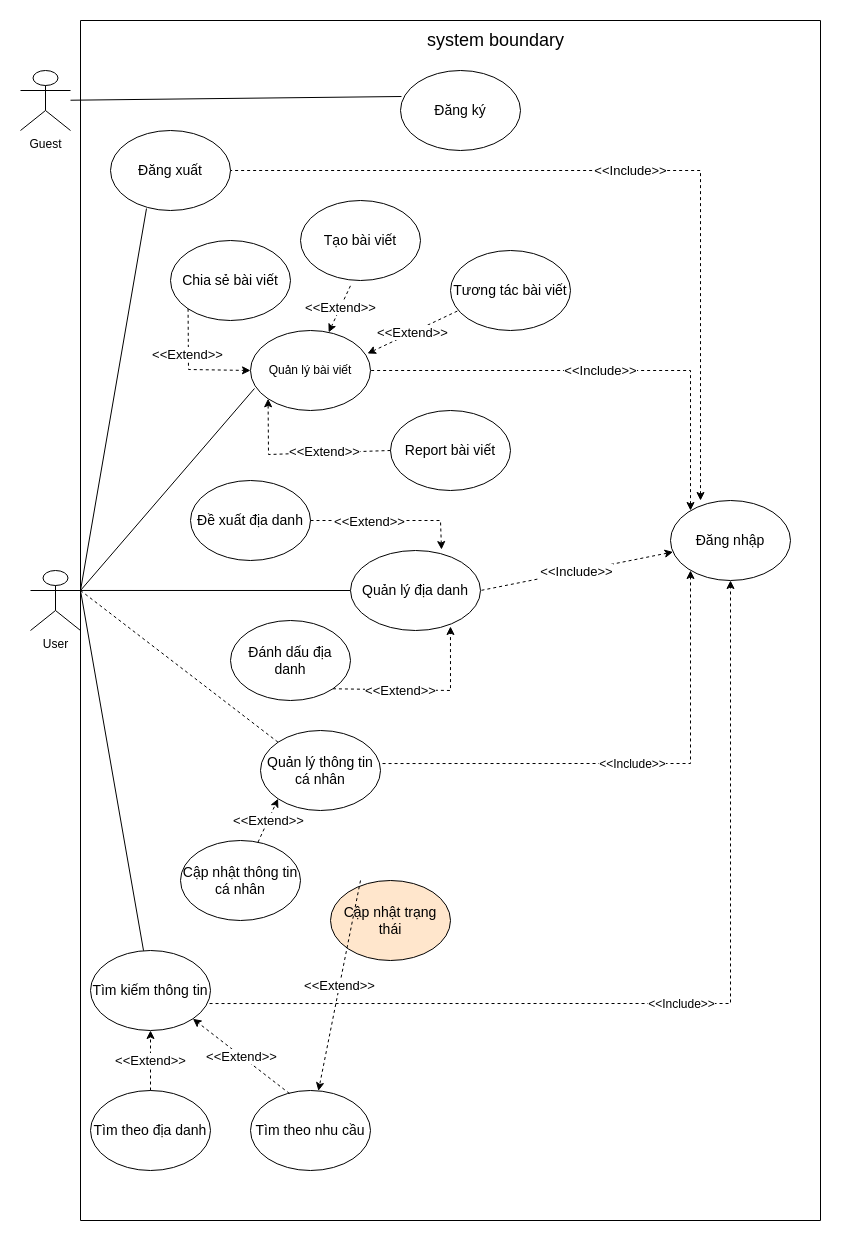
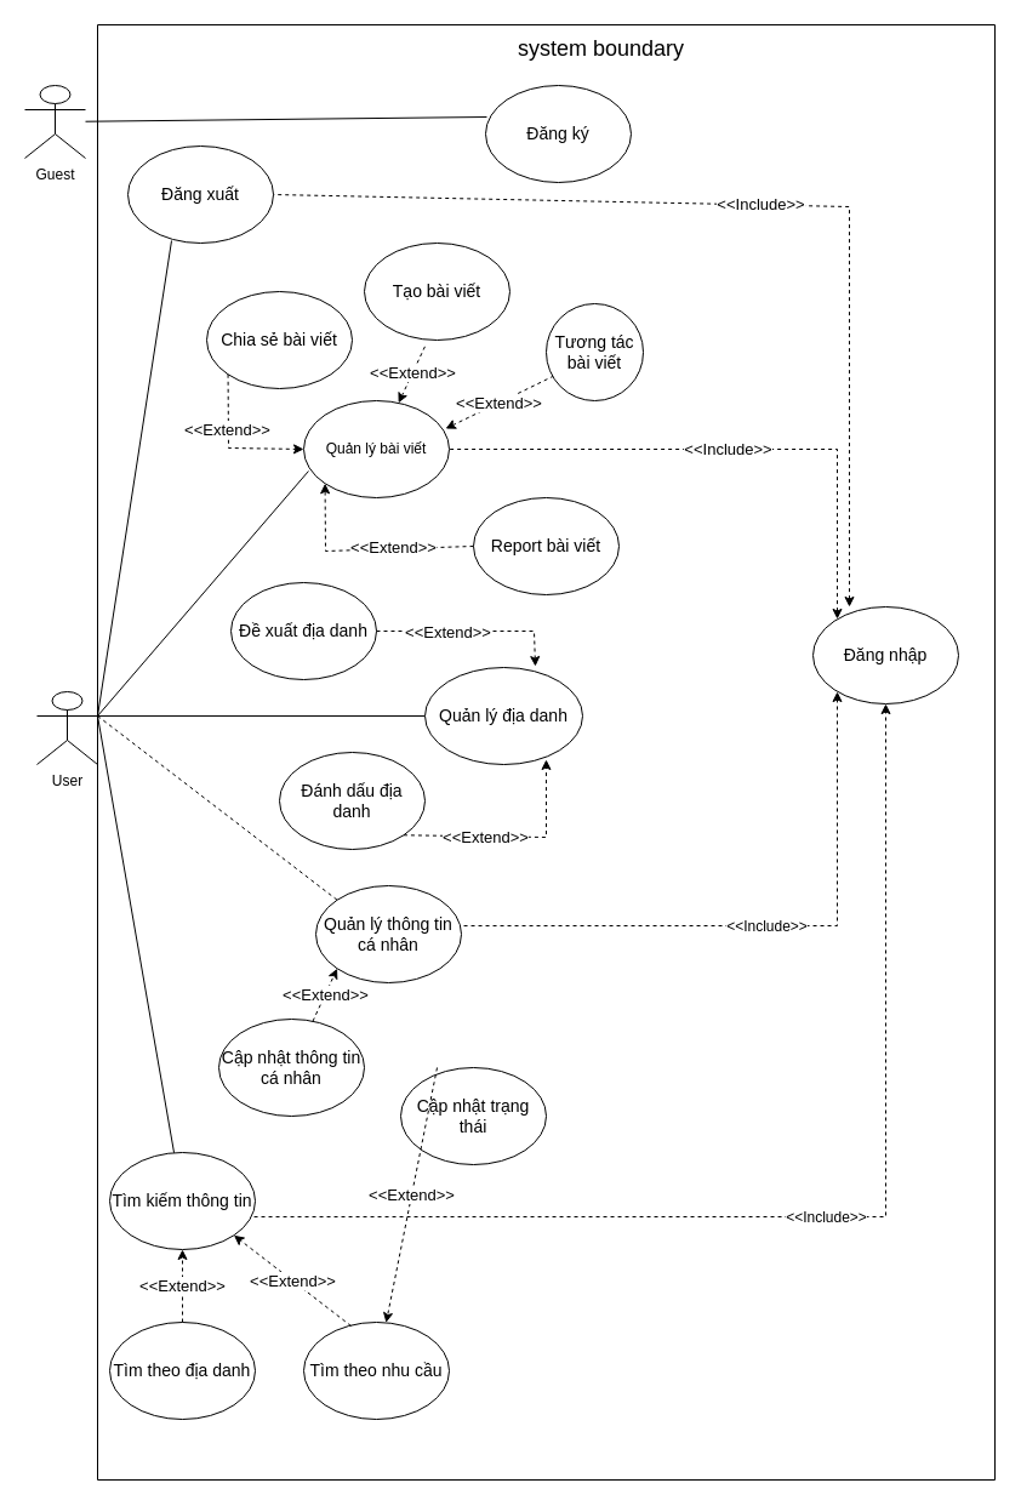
- <mxCell id="25" value="&lt;span style=&quot;font-size: 14px&quot;&gt;Đăng xuất&lt;/span&gt;" style="ellipse;whiteSpace=wrap;html=1;" vertex="1" parent="10"><mxGeometry x="30" y="110" width="120" height="80" as="geometry" /></mxCell>
+ <mxCell id="25" value="&lt;span style=&quot;font-size: 14px&quot;&gt;Đăng xuất&lt;/span&gt;" style="ellipse;whiteSpace=wrap;html=1;" vertex="1" parent="10"><mxGeometry x="25" y="100" width="120" height="80" as="geometry" /></mxCell>
- <mxCell id="27" value="&lt;span style=&quot;font-size: 14px&quot;&gt;Tương tác bài viết&lt;/span&gt;" style="ellipse;whiteSpace=wrap;html=1;" vertex="1" parent="10"><mxGeometry x="370" y="230" width="120" height="80" as="geometry" /></mxCell>
+ <mxCell id="27" value="&lt;span style=&quot;font-size: 14px&quot;&gt;Tương tác bài viết&lt;/span&gt;" style="ellipse;whiteSpace=wrap;html=1;" vertex="1" parent="10"><mxGeometry x="370" y="230" width="80" height="80" as="geometry" /></mxCell>
- <mxCell id="41" value="&amp;lt;&amp;lt;Include&amp;gt;&amp;gt;" style="endArrow=none;dashed=1;html=1;rounded=0;fontSize=13;entryX=1;entryY=0.5;entryDx=0;entryDy=0;startArrow=classic;startFill=1;" edge="1" parent="1" source="3" target="29"><mxGeometry width="50" height="50" relative="1" as="geometry"><mxPoint x="370" y="590" as="sourcePoint" /><mxPoint x="420" y="540" as="targetPoint" /></mxGeometry></mxCell>
- <mxCell id="20" value="&lt;span style=&quot;font-size: 14px&quot;&gt;Cập nhật trạng thái&lt;/span&gt;" style="ellipse;whiteSpace=wrap;html=1;fillColor=#ffe6cc;" vertex="1" parent="10"><mxGeometry x="250" y="860" width="120" height="80" as="geometry" /></mxCell>
+ <mxCell id="20" value="&lt;span style=&quot;font-size: 14px&quot;&gt;Cập nhật trạng thái&lt;/span&gt;" style="ellipse;whiteSpace=wrap;html=1;" vertex="1" parent="10"><mxGeometry x="250" y="860" width="120" height="80" as="geometry" /></mxCell>
